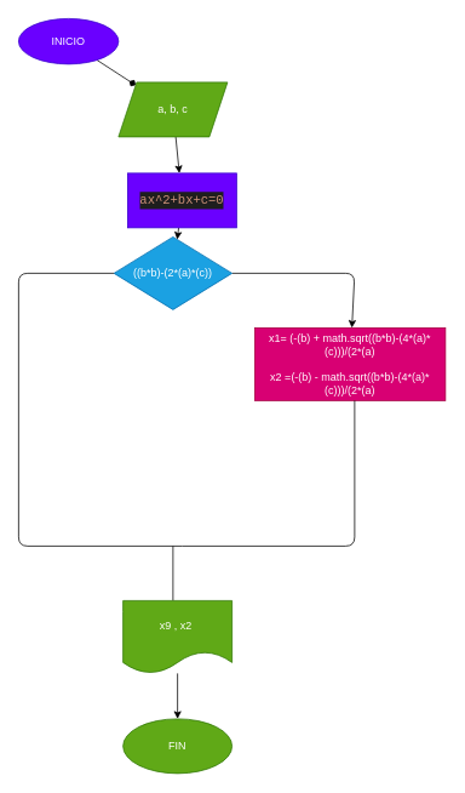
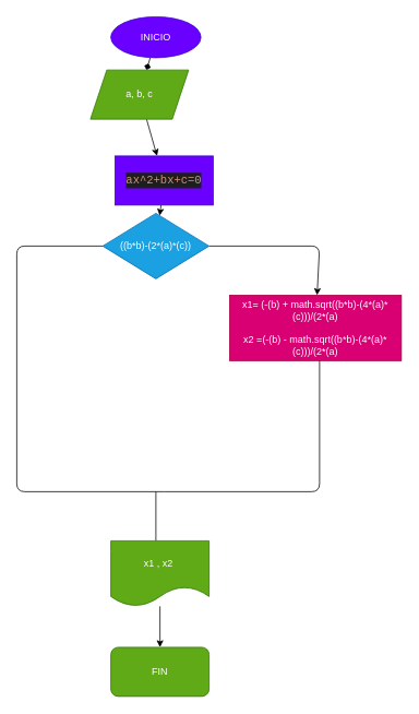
- <mxCell id="3" value="INICIO" style="ellipse;whiteSpace=wrap;html=1;fillColor=#6a00ff;fontColor=#ffffff;strokeColor=#3700CC;" vertex="1" parent="1"><mxGeometry x="20" y="20" width="110" height="50" as="geometry" /></mxCell>
+ <mxCell id="3" value="INICIO" style="ellipse;whiteSpace=wrap;html=1;fillColor=#6a00ff;fontColor=#ffffff;strokeColor=#3700CC;" vertex="1" parent="1"><mxGeometry x="135" y="20" width="110" height="50" as="geometry" /></mxCell>
- <mxCell id="5" value="a, b, c" style="shape=parallelogram;perimeter=parallelogramPerimeter;whiteSpace=wrap;html=1;fixedSize=1;fillColor=#60a917;fontColor=#ffffff;strokeColor=#2D7600;" vertex="1" parent="1"><mxGeometry x="130" y="90" width="120" height="60" as="geometry" /></mxCell>
+ <mxCell id="5" value="a, b, c" style="shape=parallelogram;perimeter=parallelogramPerimeter;whiteSpace=wrap;html=1;fixedSize=1;fillColor=#60a917;fontColor=#ffffff;strokeColor=#2D7600;" vertex="1" parent="1"><mxGeometry x="110" y="85" width="120" height="60" as="geometry" /></mxCell>
- <mxCell id="15" value="x9 , x2&amp;nbsp;" style="shape=document;whiteSpace=wrap;html=1;boundedLbl=1;fillColor=#60a917;fontColor=#ffffff;strokeColor=#2D7600;" vertex="1" parent="1"><mxGeometry x="135" y="660" width="120" height="80" as="geometry" /></mxCell>
+ <mxCell id="15" value="x1 , x2&amp;nbsp;" style="shape=document;whiteSpace=wrap;html=1;boundedLbl=1;fillColor=#60a917;fontColor=#ffffff;strokeColor=#2D7600;" vertex="1" parent="1"><mxGeometry x="135" y="660" width="120" height="80" as="geometry" /></mxCell>
- <mxCell id="16" value="FIN" style="ellipse;whiteSpace=wrap;html=1;fillColor=#60a917;strokeColor=#2D7600;fontColor=#ffffff;" vertex="1" parent="1"><mxGeometry x="135" y="790" width="120" height="60" as="geometry" /></mxCell>
+ <mxCell id="16" value="FIN" style="whiteSpace=wrap;html=1;fillColor=#60a917;strokeColor=#2D7600;fontColor=#ffffff;rounded=1;" vertex="1" parent="1"><mxGeometry x="135" y="790" width="120" height="60" as="geometry" /></mxCell>
